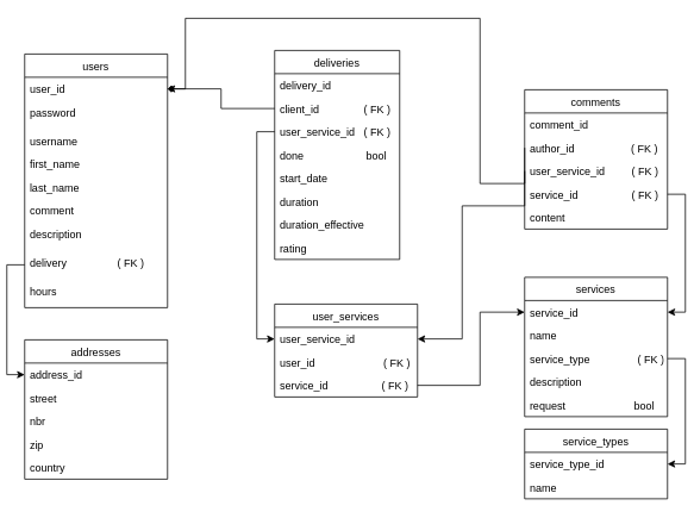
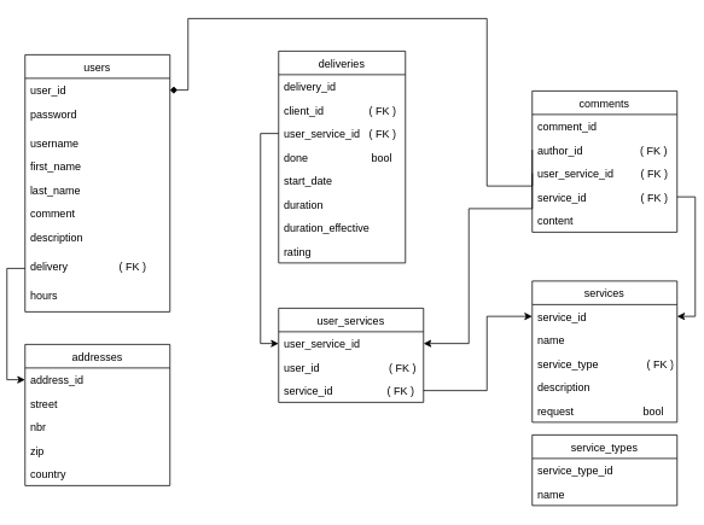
- <mxCell id="50" style="edgeStyle=orthogonalEdgeStyle;rounded=0;orthogonalLoop=1;jettySize=auto;html=1;exitX=0;exitY=0.5;exitDx=0;exitDy=0;entryX=1;entryY=0.5;entryDx=0;entryDy=0;" parent="1" source="34" target="3" edge="1"><mxGeometry relative="1" as="geometry" /></mxCell>
- <mxCell id="41" style="edgeStyle=orthogonalEdgeStyle;rounded=0;orthogonalLoop=1;jettySize=auto;html=1;exitX=1;exitY=0.5;exitDx=0;exitDy=0;entryX=1;entryY=0.5;entryDx=0;entryDy=0;" parent="1" source="15" target="19" edge="1"><mxGeometry relative="1" as="geometry" /></mxCell>
